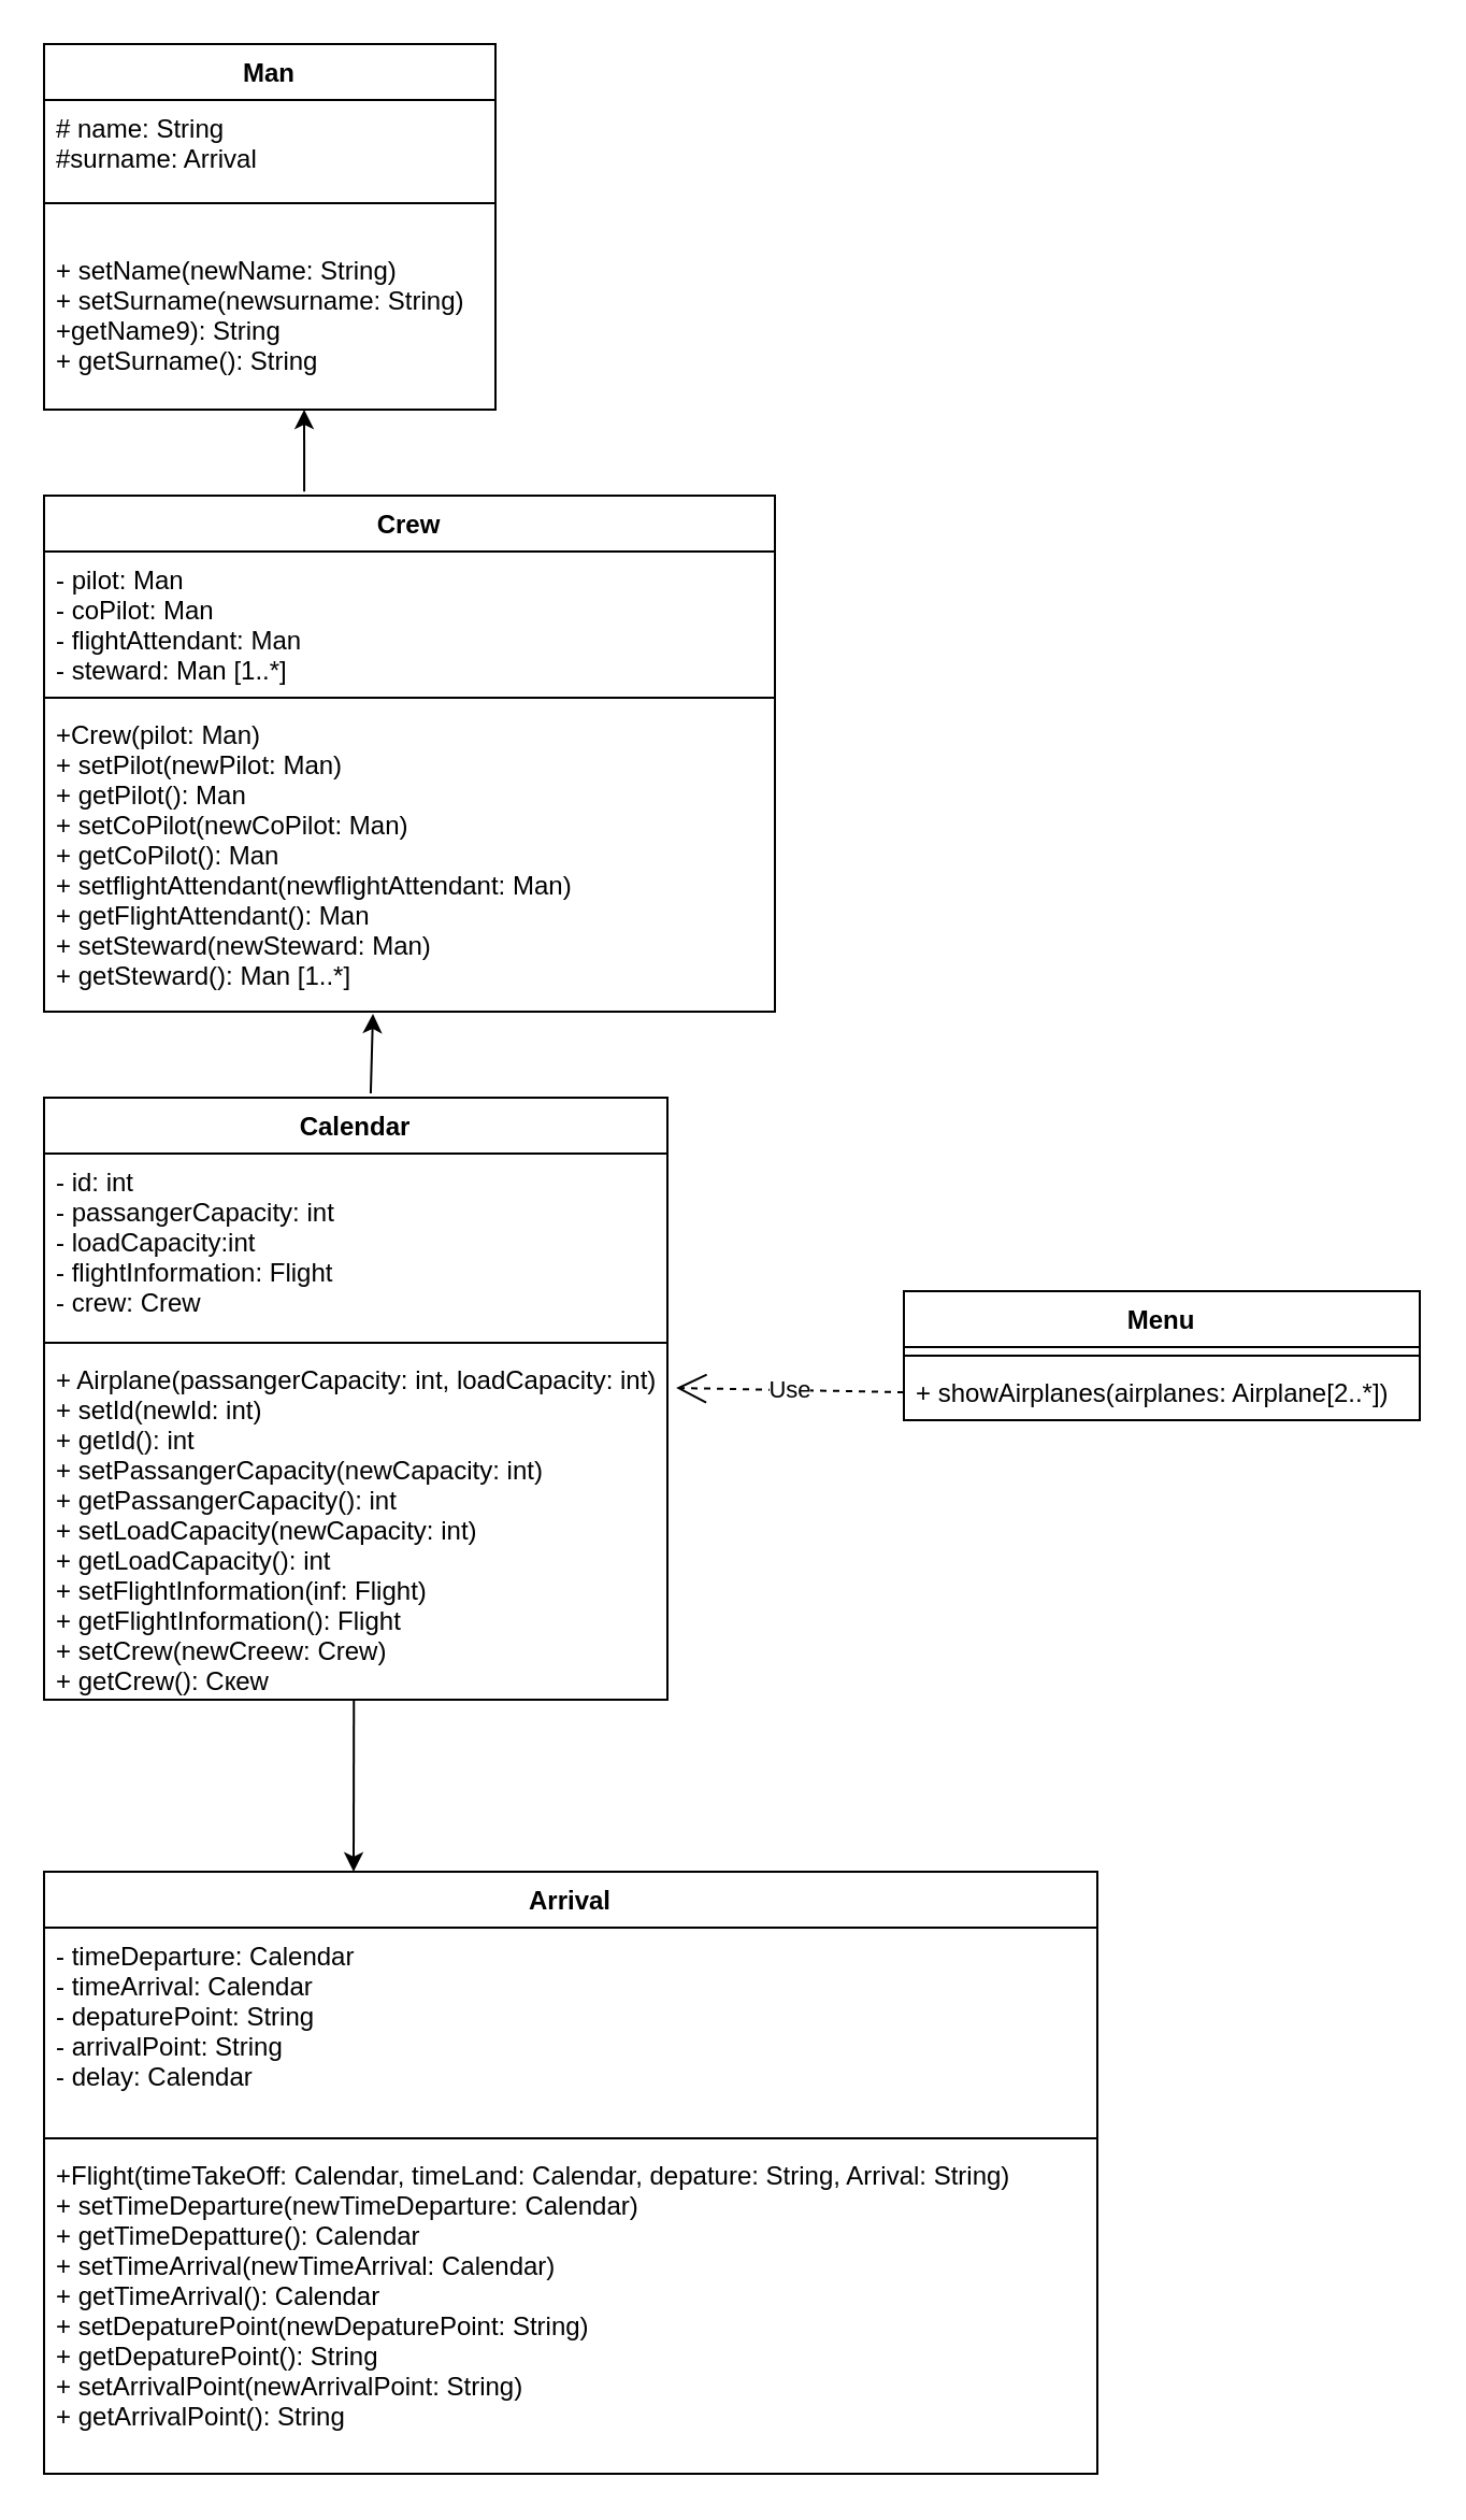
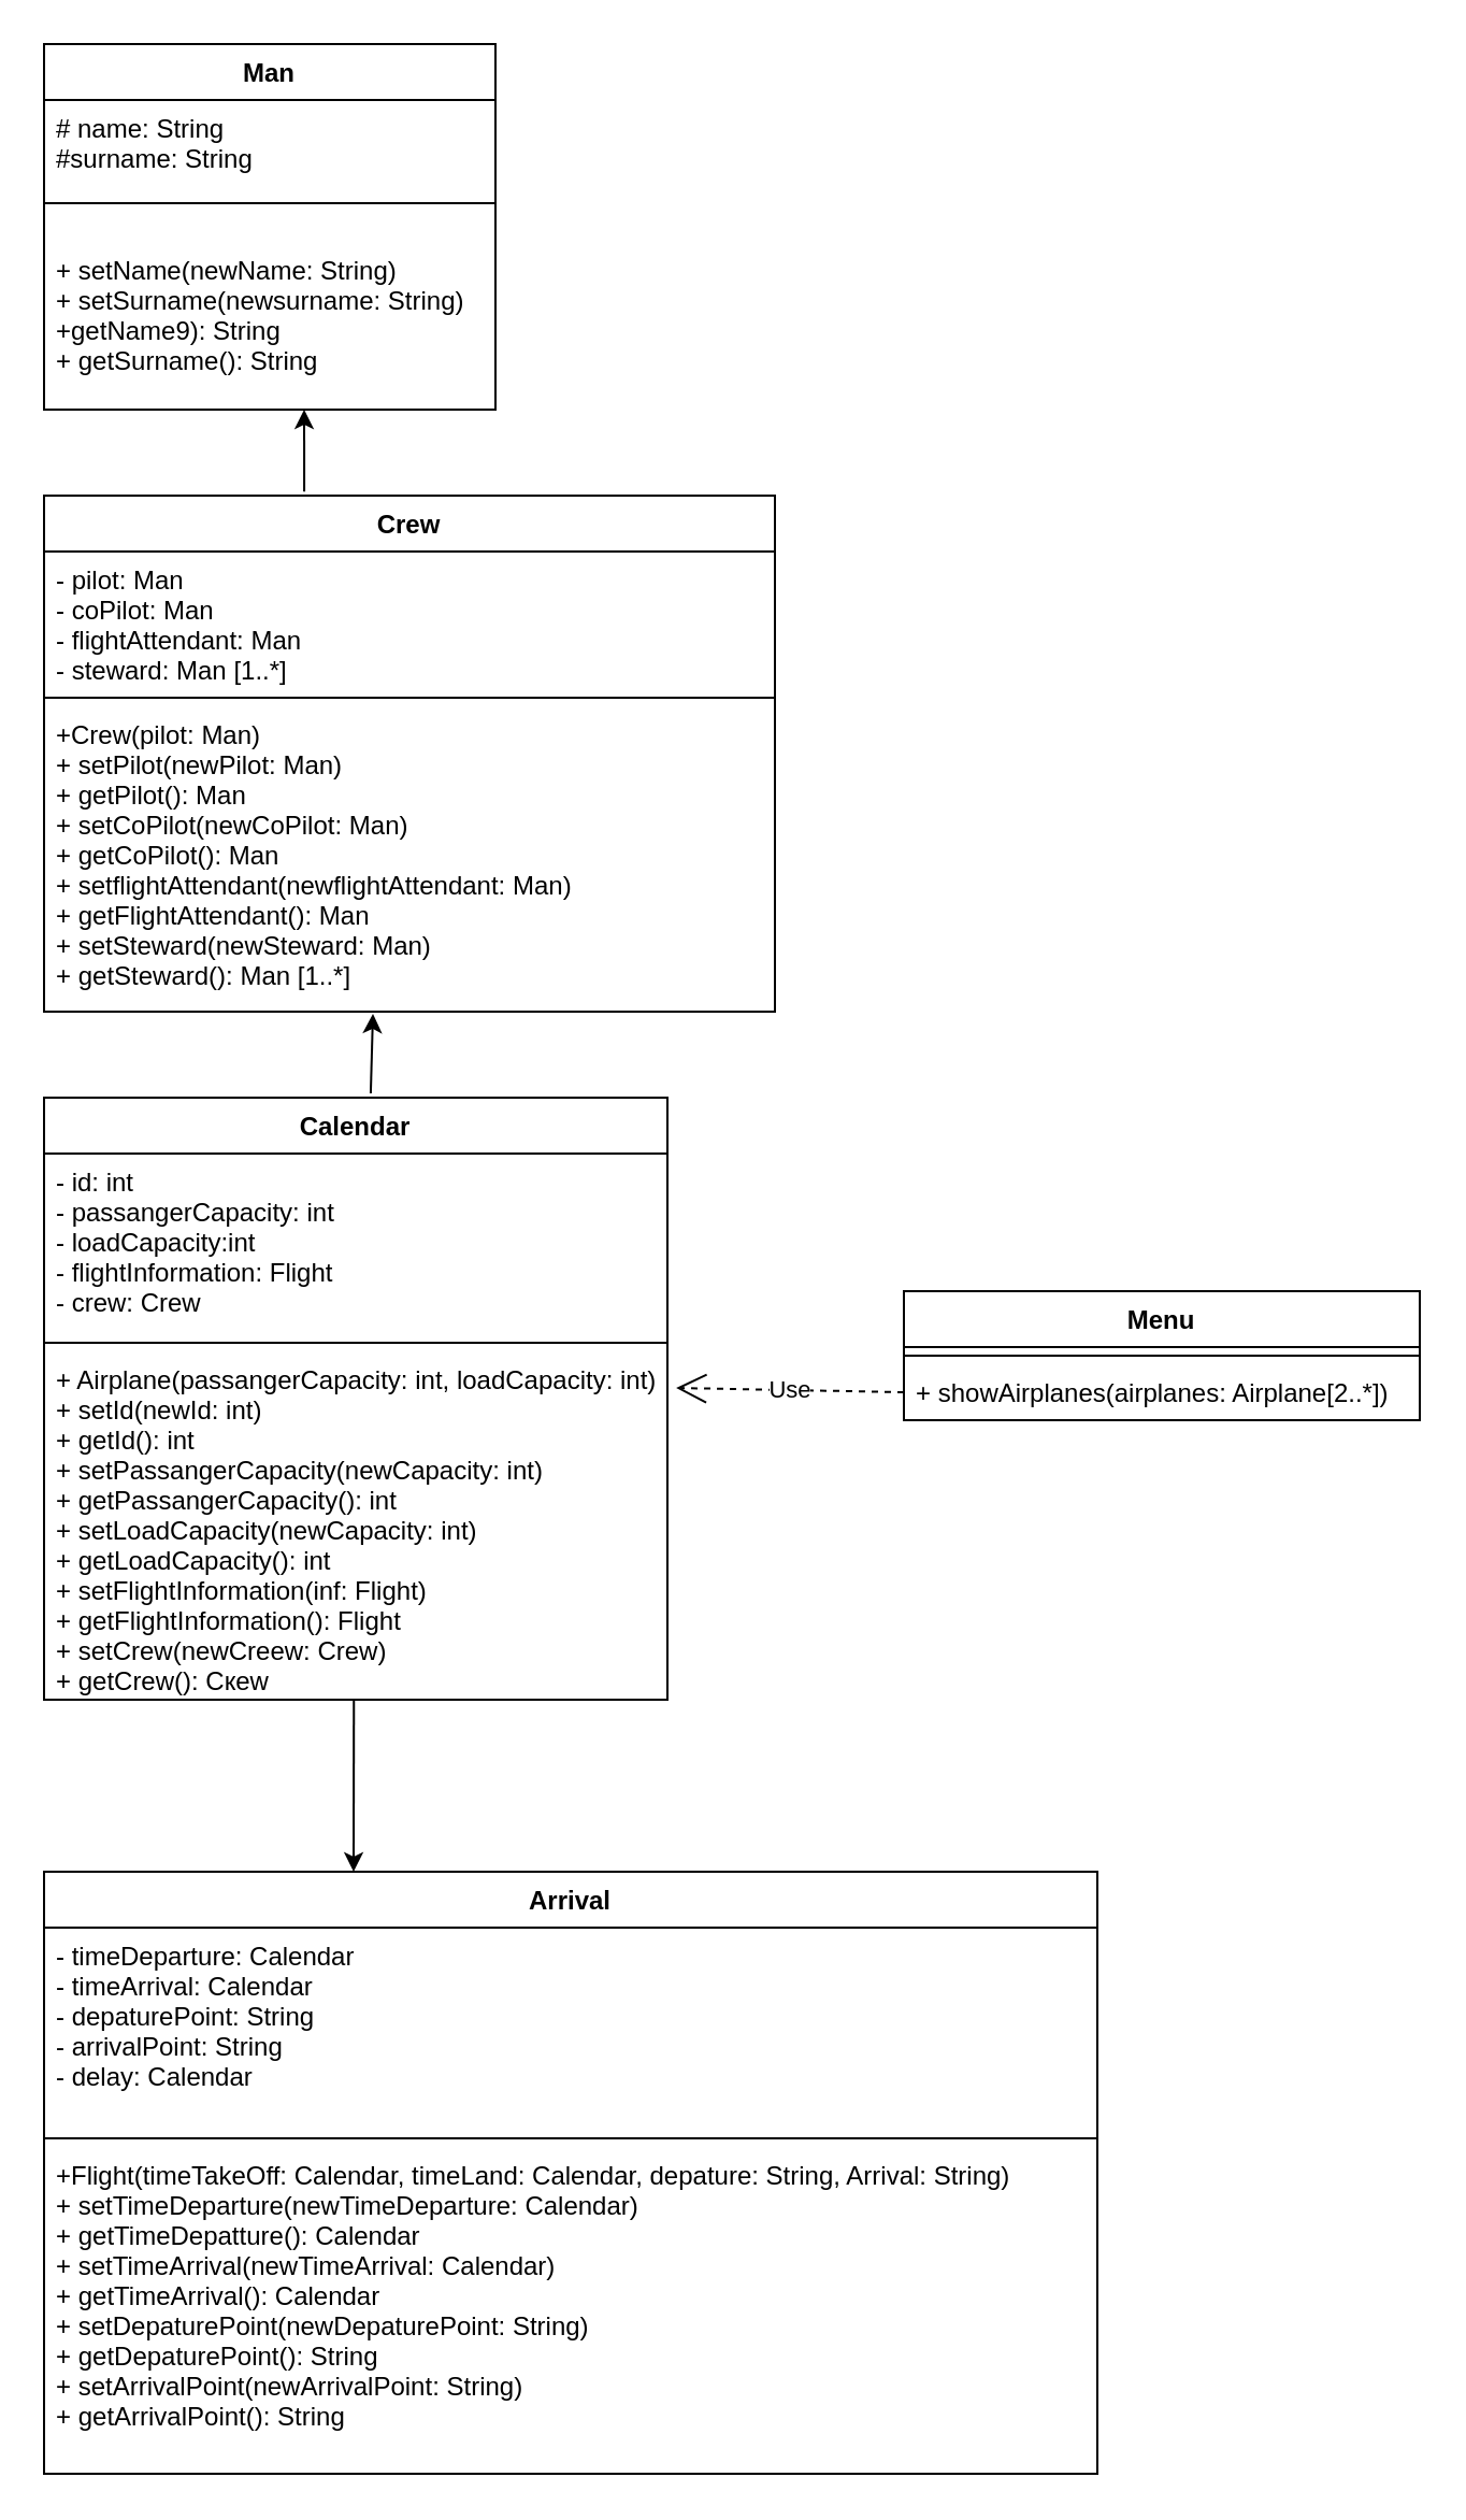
- <mxCell id="15" value="# name: String&#10;#surname: Arrival" style="text;strokeColor=none;fillColor=none;align=left;verticalAlign=top;spacingLeft=4;spacingRight=4;overflow=hidden;rotatable=0;points=[[0,0.5],[1,0.5]];portConstraint=eastwest;" vertex="1" parent="14"><mxGeometry y="26" width="210" height="44" as="geometry" /></mxCell>
+ <mxCell id="15" value="# name: String&#10;#surname: String" style="text;strokeColor=none;fillColor=none;align=left;verticalAlign=top;spacingLeft=4;spacingRight=4;overflow=hidden;rotatable=0;points=[[0,0.5],[1,0.5]];portConstraint=eastwest;" vertex="1" parent="14"><mxGeometry y="26" width="210" height="44" as="geometry" /></mxCell>
